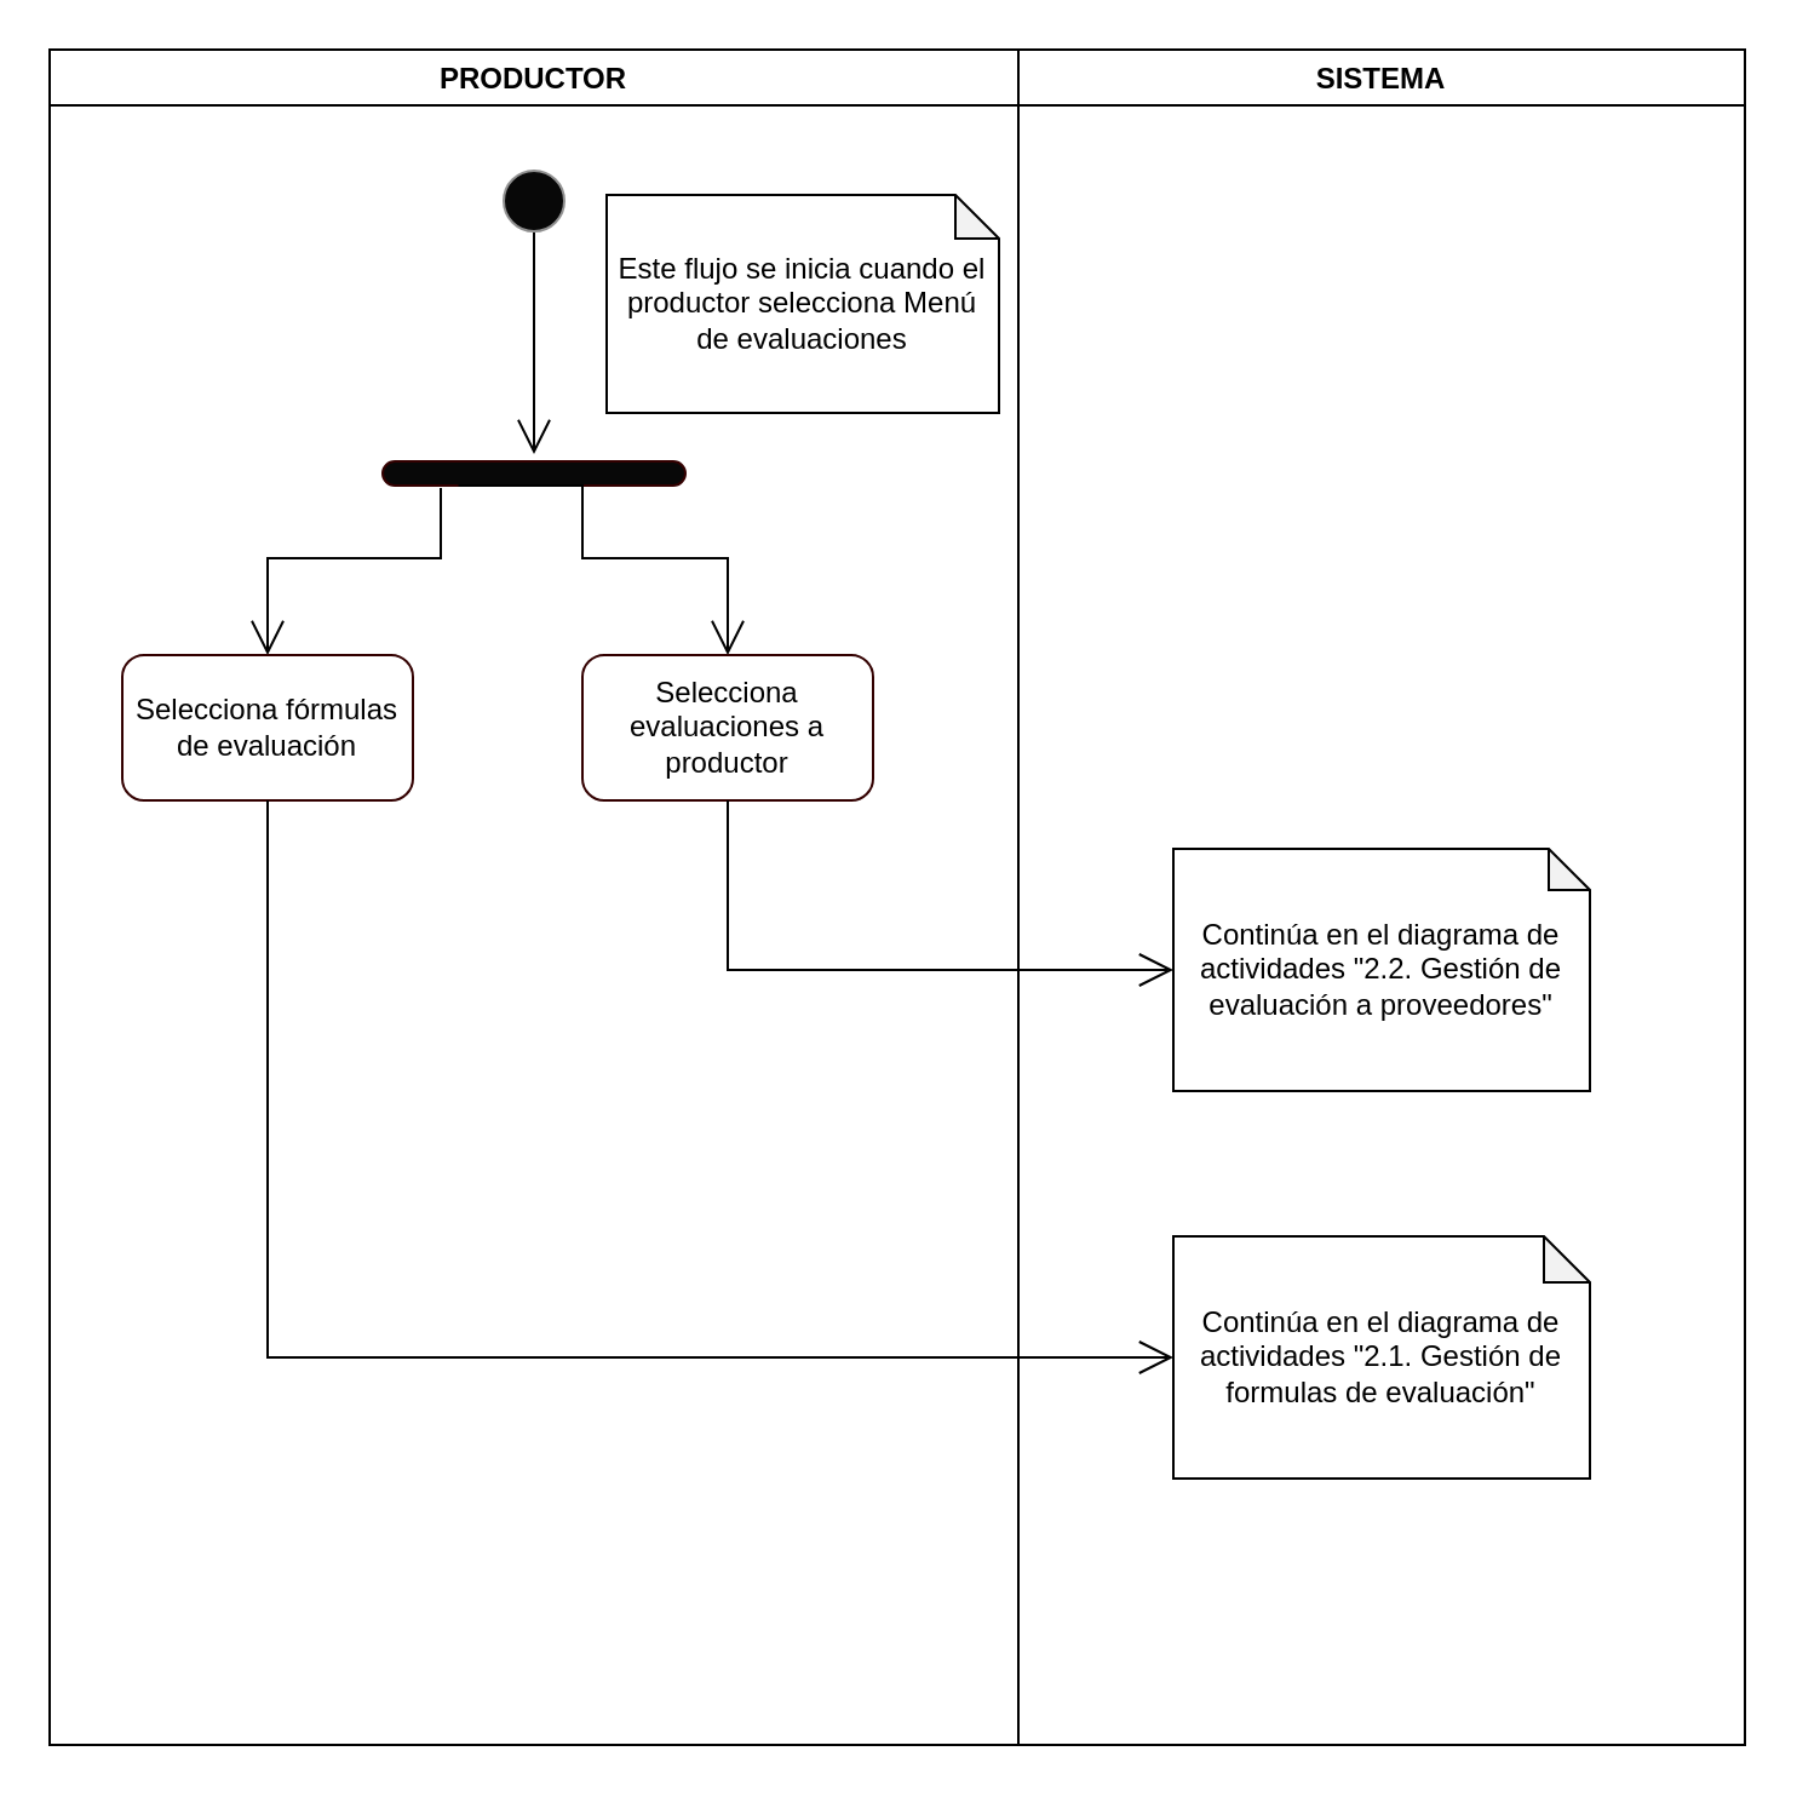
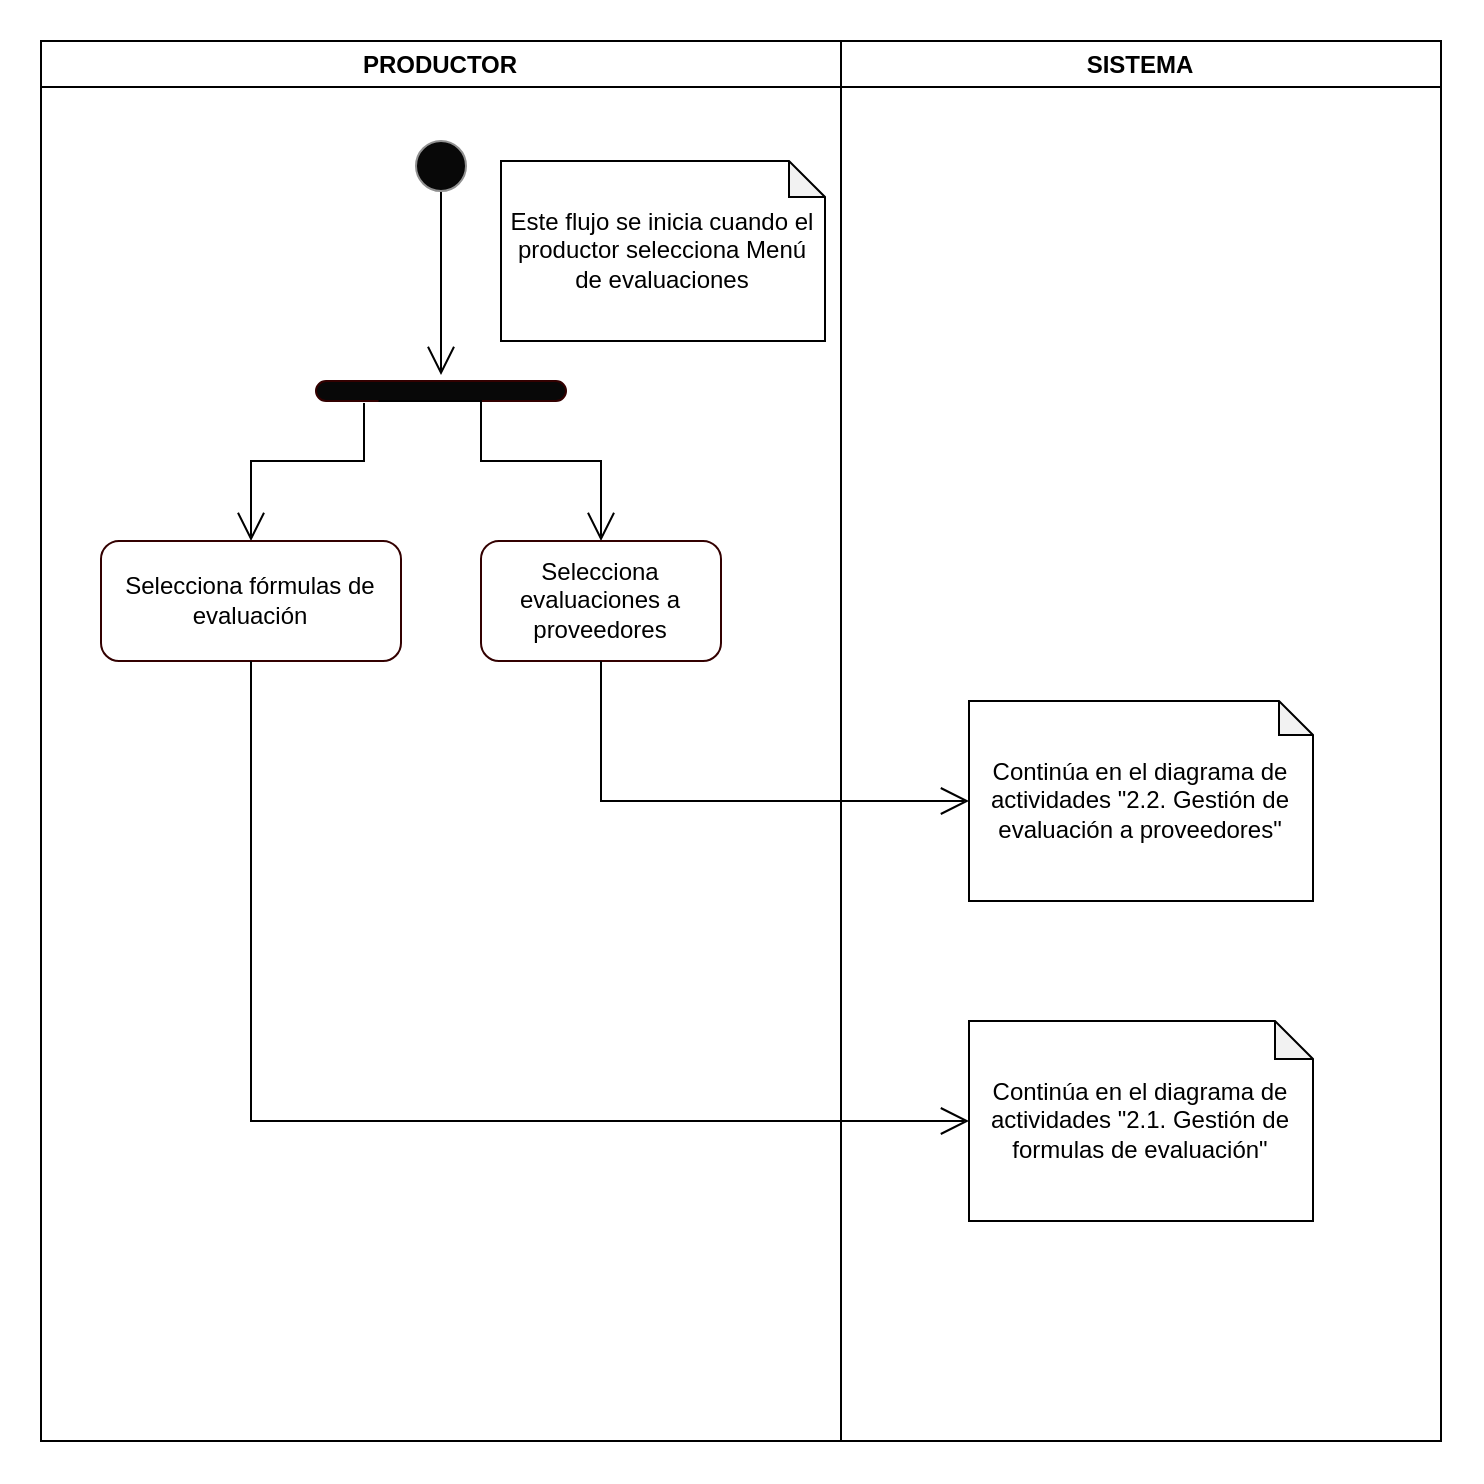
- <mxCell id="7" value="Selecciona fórmulas de evaluación" style="rounded=1;whiteSpace=wrap;html=1;strokeColor=#330000;fillColor=#FFFFFF;gradientColor=none;" parent="2" vertex="1"><mxGeometry x="30" y="250" width="120" height="60" as="geometry" /></mxCell>
+ <mxCell id="7" value="Selecciona fórmulas de evaluación" style="rounded=1;whiteSpace=wrap;html=1;strokeColor=#330000;fillColor=#FFFFFF;gradientColor=none;" parent="2" vertex="1"><mxGeometry x="30" y="250" width="150" height="60" as="geometry" /></mxCell>
- <mxCell id="9" value="Selecciona evaluaciones a productor" style="rounded=1;whiteSpace=wrap;html=1;strokeColor=#330000;fillColor=#FFFFFF;gradientColor=none;" parent="2" vertex="1"><mxGeometry x="220" y="250" width="120" height="60" as="geometry" /></mxCell>
+ <mxCell id="9" value="Selecciona evaluaciones a proveedores" style="rounded=1;whiteSpace=wrap;html=1;strokeColor=#330000;fillColor=#FFFFFF;gradientColor=none;" parent="2" vertex="1"><mxGeometry x="220" y="250" width="120" height="60" as="geometry" /></mxCell>
